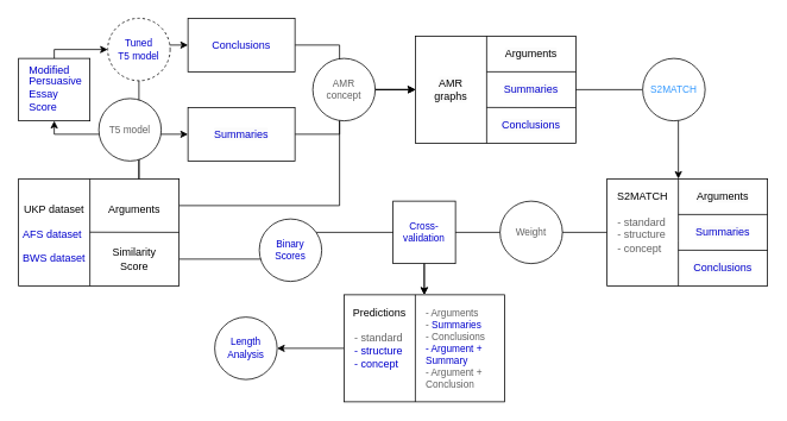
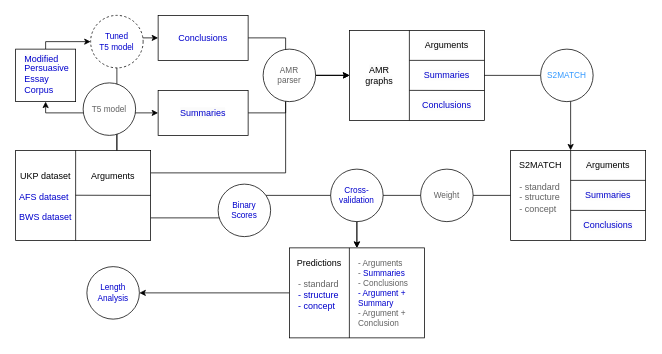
- <mxCell id="46" value="AMR&lt;br&gt;concept" style="ellipse;whiteSpace=wrap;html=1;aspect=fixed;fontSize=11;fontColor=#616161;" vertex="1" parent="1"><mxGeometry x="350" y="65" width="70" height="70" as="geometry" /></mxCell>
+ <mxCell id="46" value="AMR&lt;br&gt;parser" style="ellipse;whiteSpace=wrap;html=1;aspect=fixed;fontSize=11;fontColor=#616161;" vertex="1" parent="1"><mxGeometry x="350" y="65" width="70" height="70" as="geometry" /></mxCell>
- <mxCell id="47" value="&lt;p style=&quot;&quot; data-pm-slice=&quot;0 0 []&quot;&gt;&lt;span style=&quot;font-size: 12px;&quot;&gt;&lt;font color=&quot;#0000cc&quot;&gt;Persuasive Essay Score&lt;/font&gt;&lt;/span&gt;&lt;/p&gt;" style="text;html=1;strokeColor=none;fillColor=none;align=left;verticalAlign=middle;whiteSpace=wrap;rounded=0;" vertex="1" parent="1"><mxGeometry x="30" y="90" width="60" height="30" as="geometry" /></mxCell>
+ <mxCell id="47" value="&lt;p style=&quot;&quot; data-pm-slice=&quot;0 0 []&quot;&gt;&lt;span style=&quot;font-size: 12px;&quot;&gt;&lt;font color=&quot;#0000cc&quot;&gt;Persuasive Essay Corpus&lt;/font&gt;&lt;/span&gt;&lt;/p&gt;" style="text;html=1;strokeColor=none;fillColor=none;align=left;verticalAlign=middle;whiteSpace=wrap;rounded=0;" vertex="1" parent="1"><mxGeometry x="30" y="90" width="60" height="30" as="geometry" /></mxCell>
- <mxCell id="49" value="&lt;font color=&quot;#0000cc&quot;&gt;Cross-validation&lt;/font&gt;" style="whiteSpace=wrap;html=1;aspect=fixed;fontSize=11;fontColor=#616161;rounded=0;" vertex="1" parent="1"><mxGeometry x="440" y="225" width="70" height="70" as="geometry" /></mxCell>
+ <mxCell id="49" value="&lt;font color=&quot;#0000cc&quot;&gt;Cross-validation&lt;/font&gt;" style="ellipse;whiteSpace=wrap;html=1;aspect=fixed;fontSize=11;fontColor=#616161;" vertex="1" parent="1"><mxGeometry x="440" y="225" width="70" height="70" as="geometry" /></mxCell>
- <mxCell id="6" value="Similarity&lt;br&gt;Score" style="text;html=1;strokeColor=none;fillColor=none;align=center;verticalAlign=middle;whiteSpace=wrap;rounded=0;" vertex="1" parent="1"><mxGeometry x="120" y="275" width="60" height="30" as="geometry" /></mxCell>
- <mxCell id="50" value="&lt;font color=&quot;#0000cc&quot;&gt;Length&lt;br&gt;Analysis&lt;/font&gt;" style="ellipse;whiteSpace=wrap;html=1;aspect=fixed;fontSize=11;fontColor=#616161;" vertex="1" parent="1"><mxGeometry x="240" y="355" width="70" height="70" as="geometry" /></mxCell>
+ <mxCell id="50" value="&lt;font color=&quot;#0000cc&quot;&gt;Length&lt;br&gt;Analysis&lt;/font&gt;" style="ellipse;whiteSpace=wrap;html=1;aspect=fixed;fontSize=11;fontColor=#616161;" vertex="1" parent="1"><mxGeometry x="115" y="355" width="70" height="70" as="geometry" /></mxCell>
